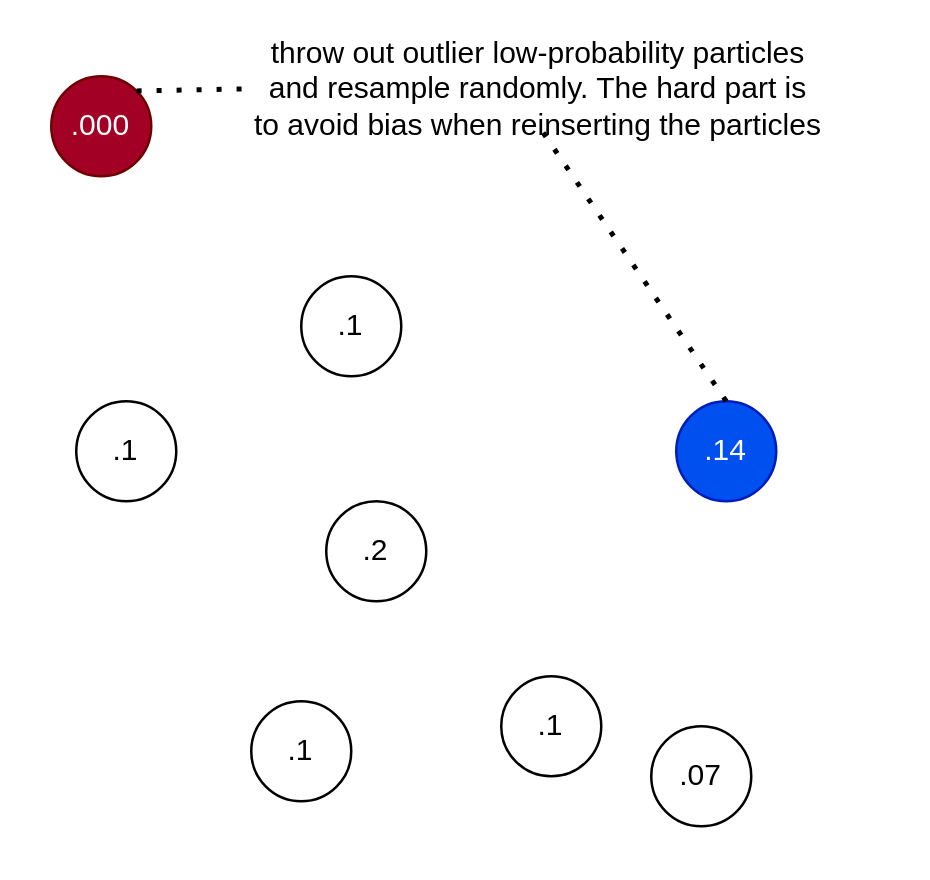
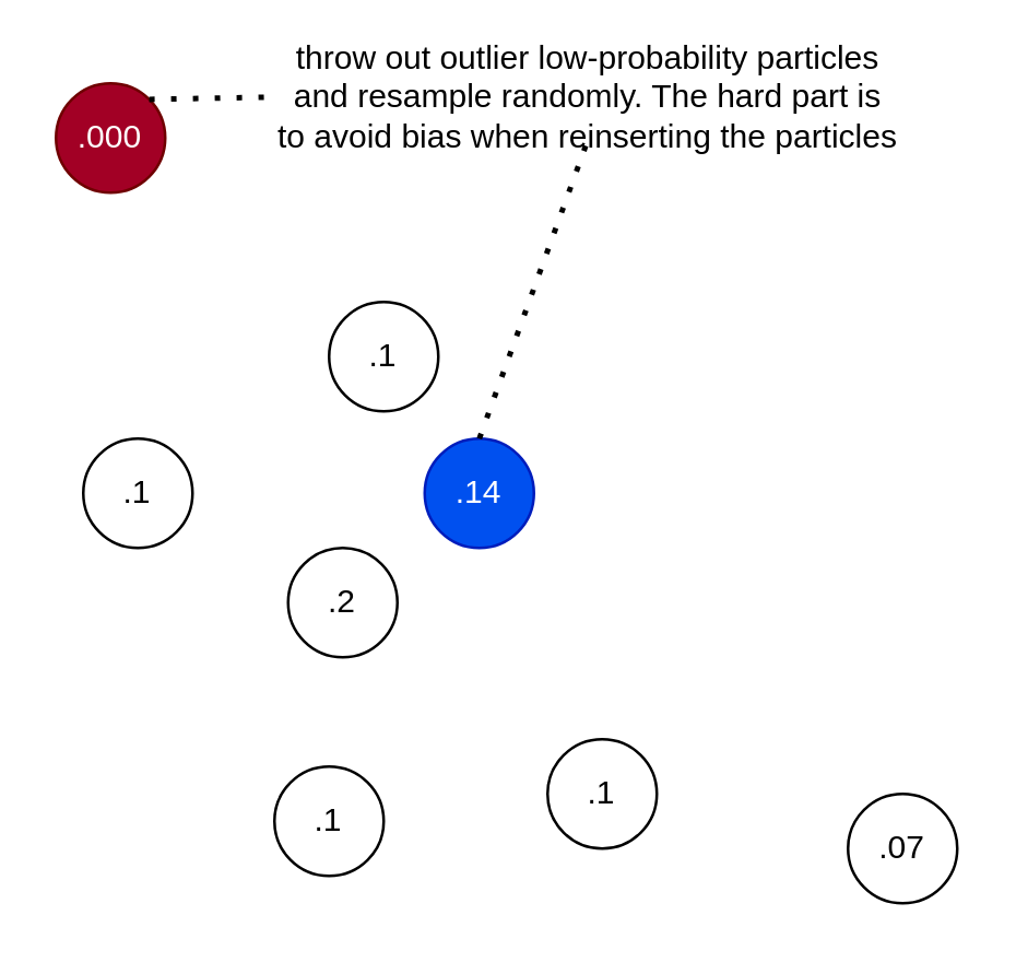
- <mxCell id="11" value=".14" style="ellipse;whiteSpace=wrap;html=1;aspect=fixed;fillColor=#0050ef;fontColor=#ffffff;strokeColor=#001DBC;" vertex="1" parent="1"><mxGeometry x="270" y="160" width="40" height="40" as="geometry" /></mxCell>
+ <mxCell id="11" value=".14" style="ellipse;whiteSpace=wrap;html=1;aspect=fixed;fillColor=#0050ef;fontColor=#ffffff;strokeColor=#001DBC;" vertex="1" parent="1"><mxGeometry x="155" y="160" width="40" height="40" as="geometry" /></mxCell>
- <mxCell id="4" value=".2" style="ellipse;whiteSpace=wrap;html=1;aspect=fixed;" vertex="1" parent="1"><mxGeometry x="130" y="200" width="40" height="40" as="geometry" /></mxCell>
+ <mxCell id="4" value=".2" style="ellipse;whiteSpace=wrap;html=1;aspect=fixed;" vertex="1" parent="1"><mxGeometry x="105" y="200" width="40" height="40" as="geometry" /></mxCell>
- <mxCell id="8" value=".07" style="ellipse;whiteSpace=wrap;html=1;aspect=fixed;" vertex="1" parent="1"><mxGeometry x="260" y="290" width="40" height="40" as="geometry" /></mxCell>
+ <mxCell id="8" value=".07" style="ellipse;whiteSpace=wrap;html=1;aspect=fixed;" vertex="1" parent="1"><mxGeometry x="310" y="290" width="40" height="40" as="geometry" /></mxCell>
